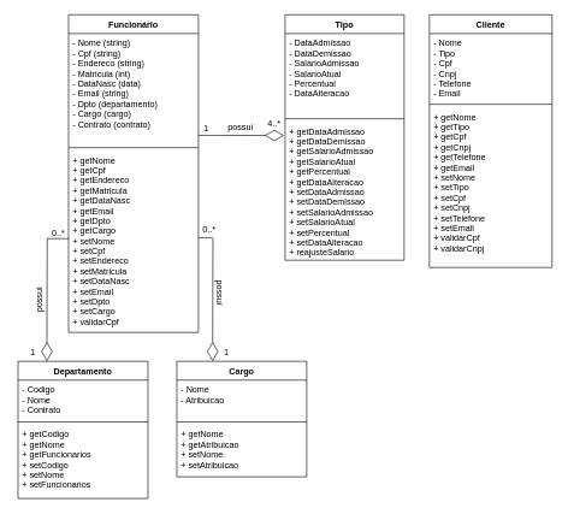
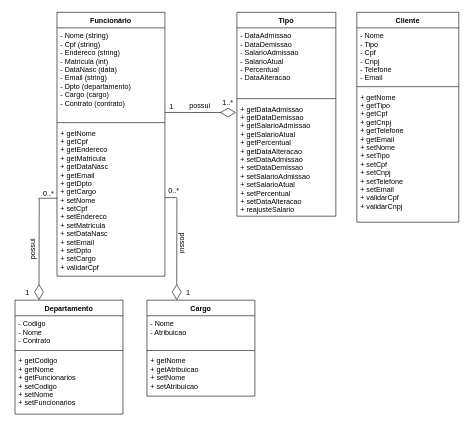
- <mxCell id="35" value="4..*" style="text;html=1;strokeColor=none;fillColor=none;align=center;verticalAlign=middle;whiteSpace=wrap;rounded=0;" vertex="1" parent="1"><mxGeometry x="349" y="156" width="60" height="30" as="geometry" /></mxCell>
+ <mxCell id="35" value="1..*" style="text;html=1;strokeColor=none;fillColor=none;align=center;verticalAlign=middle;whiteSpace=wrap;rounded=0;" vertex="1" parent="1"><mxGeometry x="349" y="156" width="60" height="30" as="geometry" /></mxCell>
